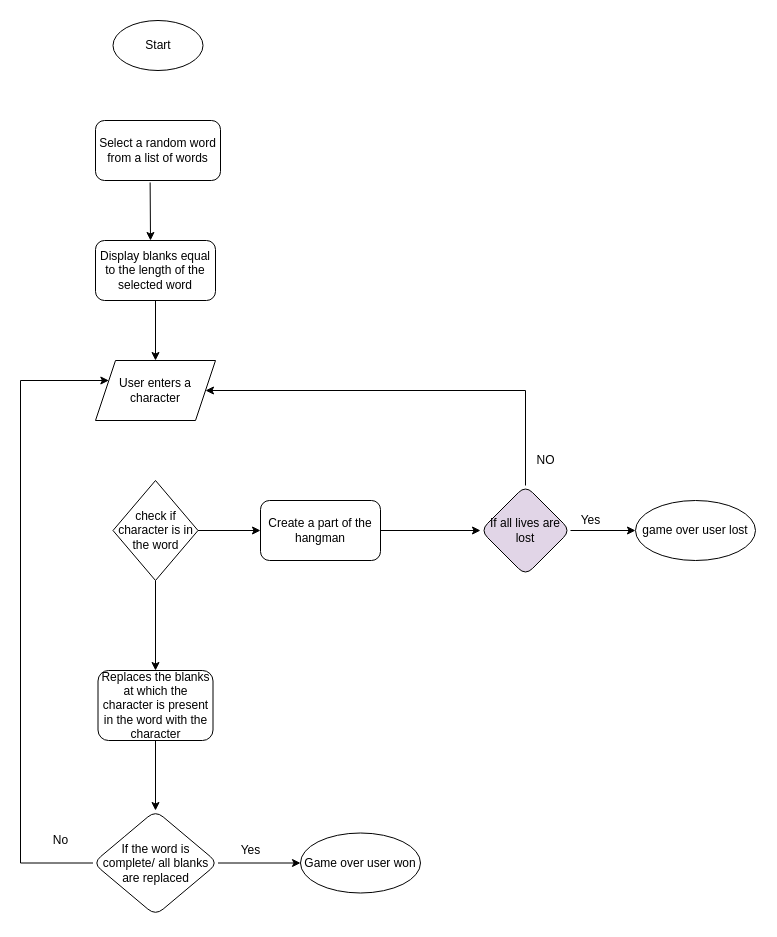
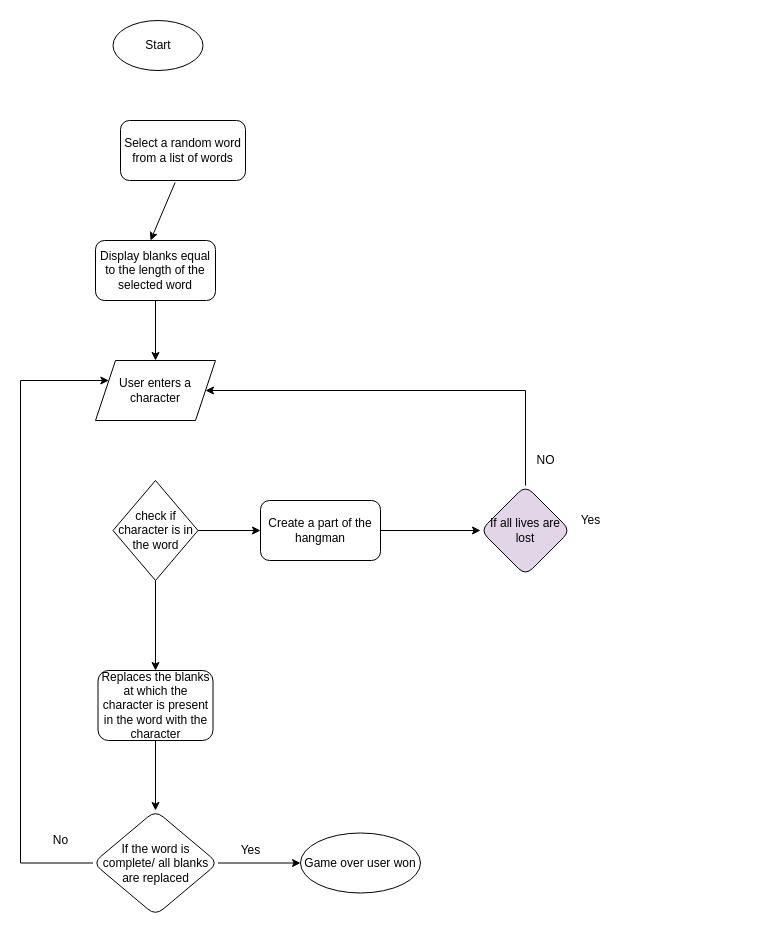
- <mxCell id="2" value="Select a random word from a list of words" style="rounded=1;whiteSpace=wrap;html=1;fontSize=12;glass=0;strokeWidth=1;shadow=0;" parent="1" vertex="1"><mxGeometry x="95" y="120" width="125" height="60" as="geometry" /></mxCell>
+ <mxCell id="2" value="Select a random word from a list of words" style="rounded=1;whiteSpace=wrap;html=1;fontSize=12;glass=0;strokeWidth=1;shadow=0;" parent="1" vertex="1"><mxGeometry x="120" y="120" width="125" height="60" as="geometry" /></mxCell>
- <mxCell id="13" value="" style="edgeStyle=orthogonalEdgeStyle;rounded=0;orthogonalLoop=1;jettySize=auto;html=1;" edge="1" parent="1" source="15" target="16"><mxGeometry relative="1" as="geometry" /></mxCell>
- <mxCell id="16" value="game over user lost" style="ellipse;whiteSpace=wrap;html=1;rounded=1;" vertex="1" parent="1"><mxGeometry x="635" y="500" width="120" height="60" as="geometry" /></mxCell>
